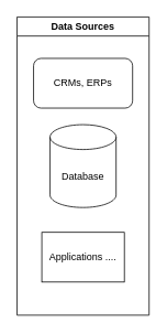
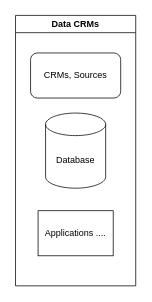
- <mxCell id="2" value="Data Sources" style="swimlane;whiteSpace=wrap;html=1;" vertex="1" parent="1"><mxGeometry x="20" y="20" width="160" height="360" as="geometry" /></mxCell>
+ <mxCell id="2" value="Data CRMs" style="swimlane;whiteSpace=wrap;html=1;" vertex="1" parent="1"><mxGeometry x="20" y="20" width="160" height="360" as="geometry" /></mxCell>
- <mxCell id="3" value="CRMs, ERPs" style="rounded=1;whiteSpace=wrap;html=1;" vertex="1" parent="2"><mxGeometry x="20" y="50" width="120" height="60" as="geometry" /></mxCell>
+ <mxCell id="3" value="CRMs, Sources" style="rounded=1;whiteSpace=wrap;html=1;" vertex="1" parent="2"><mxGeometry x="20" y="50" width="120" height="60" as="geometry" /></mxCell>
